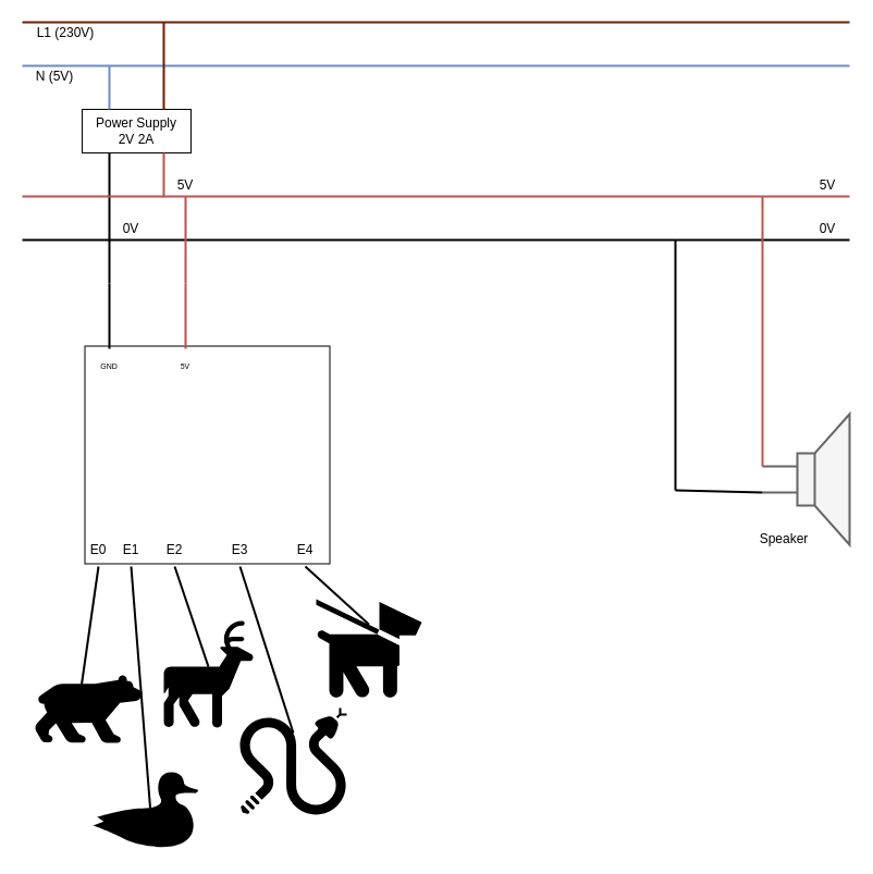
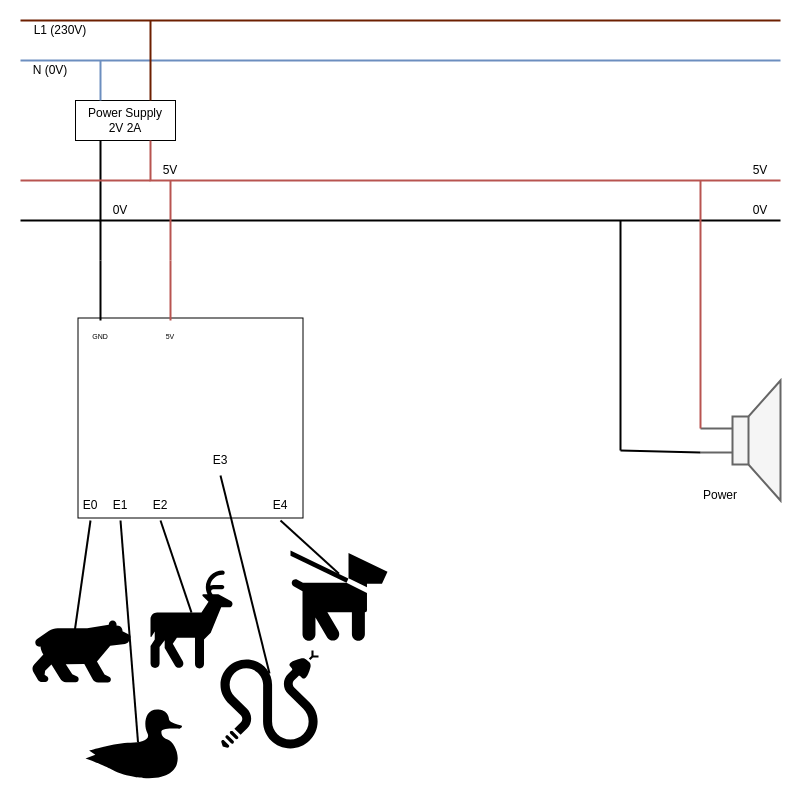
- <mxCell id="5" value="N (5V)" style="text;html=1;strokeColor=none;fillColor=none;align=center;verticalAlign=middle;whiteSpace=wrap;rounded=0;" parent="1" vertex="1"><mxGeometry x="20" y="60" width="60" height="20" as="geometry" /></mxCell>
+ <mxCell id="5" value="N (0V)" style="text;html=1;strokeColor=none;fillColor=none;align=center;verticalAlign=middle;whiteSpace=wrap;rounded=0;" parent="1" vertex="1"><mxGeometry x="20" y="60" width="60" height="20" as="geometry" /></mxCell>
- <mxCell id="19" value="Speaker" style="rounded=0;whiteSpace=wrap;html=1;fillColor=none;strokeColor=none;" parent="1" vertex="1"><mxGeometry x="690" y="480" width="60" height="30" as="geometry" /></mxCell>
+ <mxCell id="19" value="Power" style="rounded=0;whiteSpace=wrap;html=1;fillColor=none;strokeColor=none;" parent="1" vertex="1"><mxGeometry x="690" y="480" width="60" height="30" as="geometry" /></mxCell>
- <mxCell id="33" value="E3" style="text;html=1;align=center;verticalAlign=middle;whiteSpace=wrap;rounded=0;" vertex="1" parent="1"><mxGeometry x="190" y="490" width="60" height="30" as="geometry" /></mxCell>
+ <mxCell id="33" value="E3" style="text;html=1;align=center;verticalAlign=middle;whiteSpace=wrap;rounded=0;" vertex="1" parent="1"><mxGeometry x="190" y="445" width="60" height="30" as="geometry" /></mxCell>
